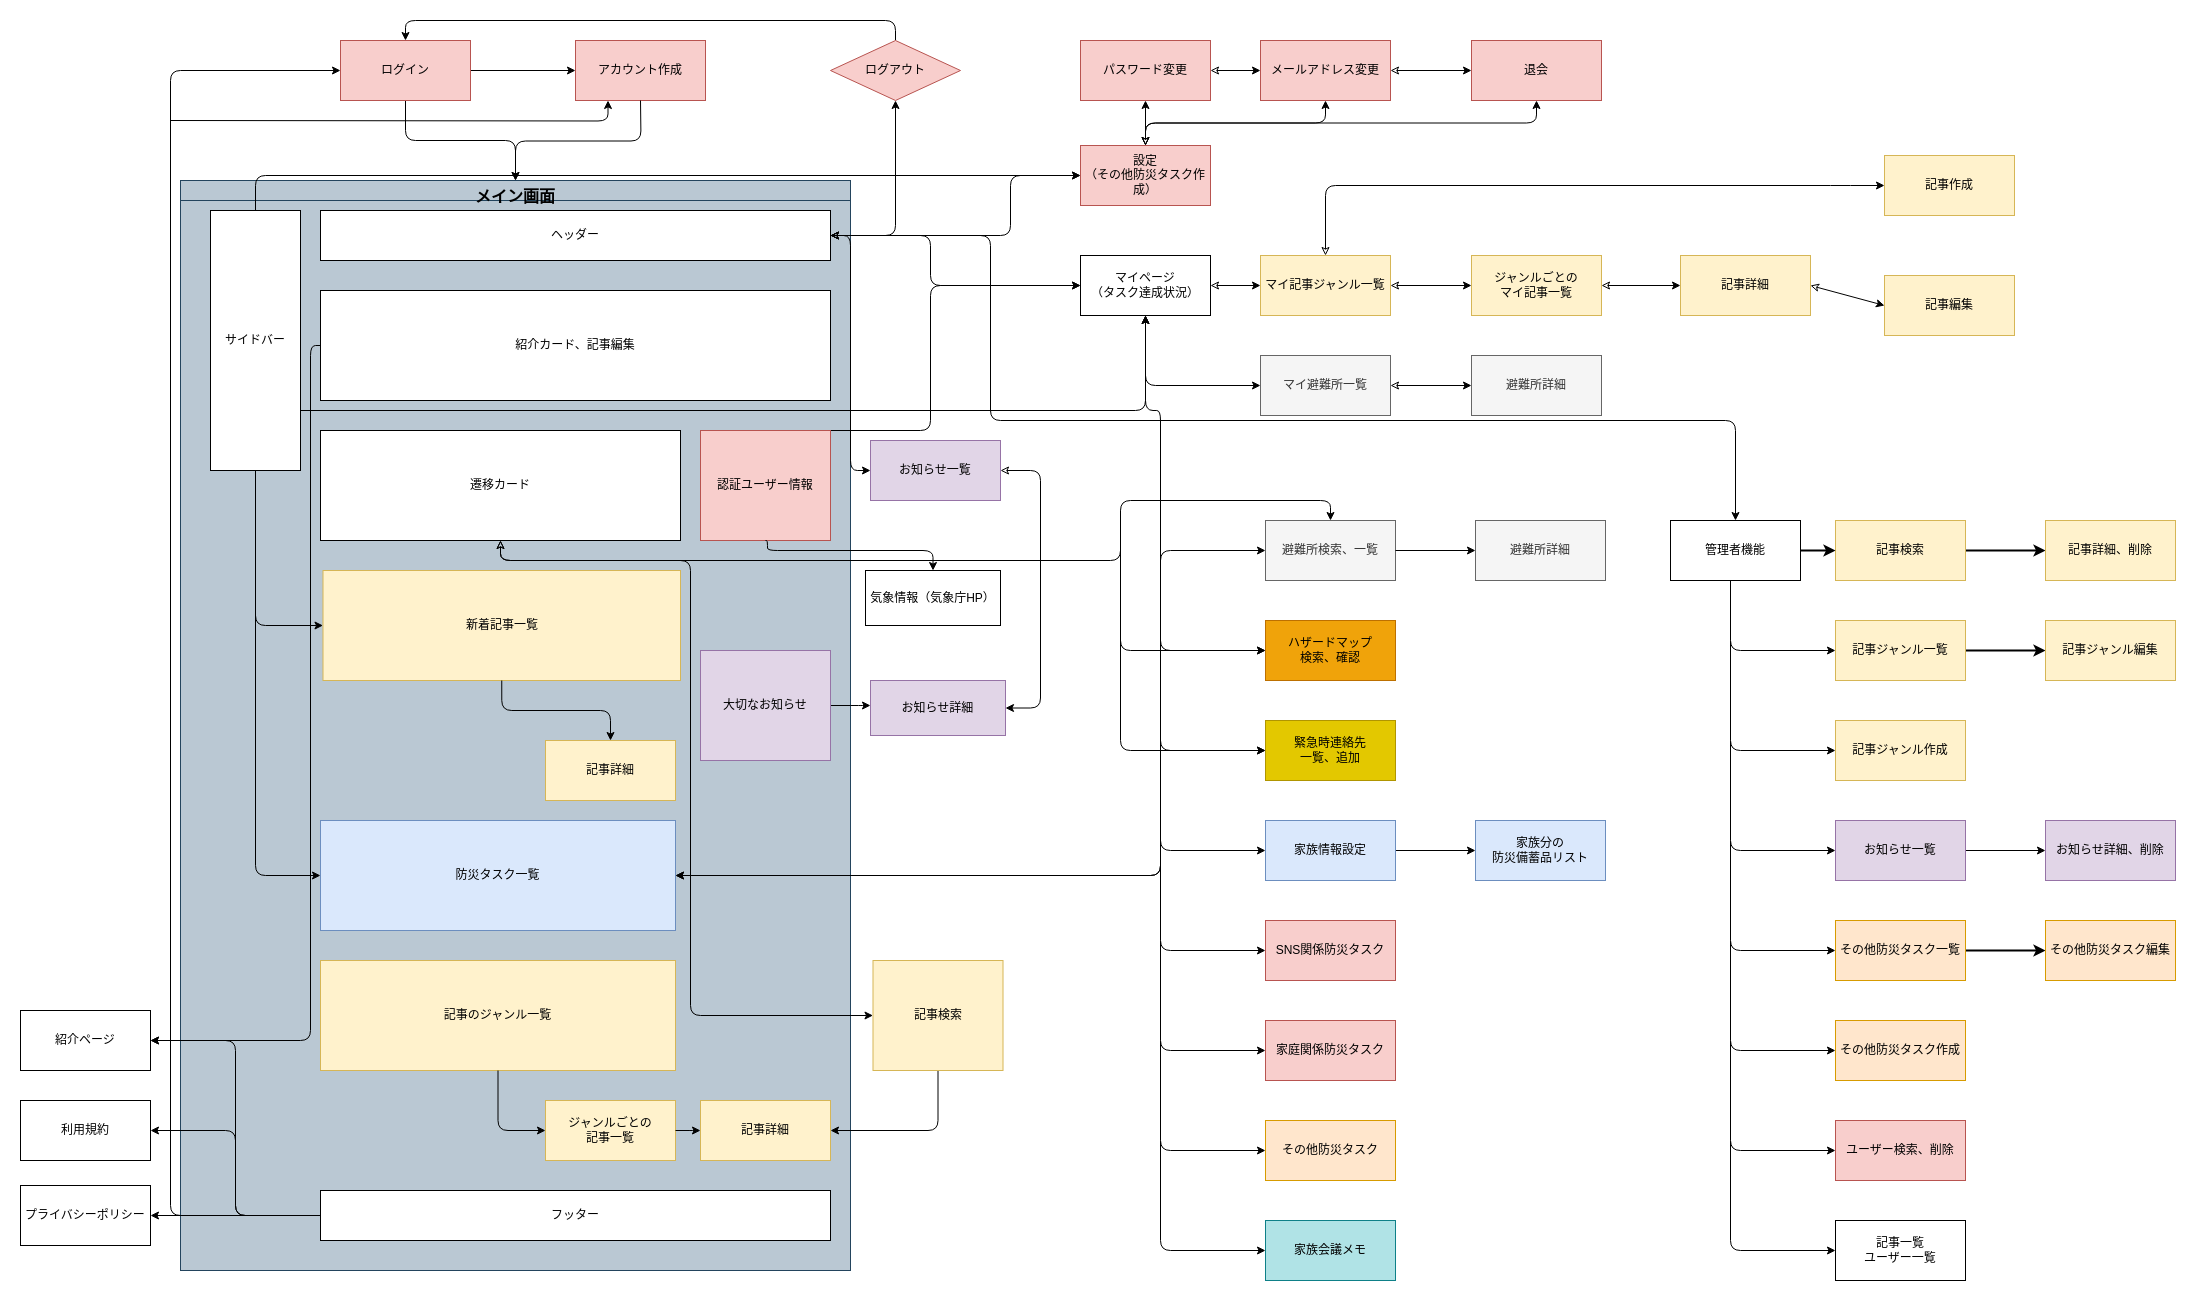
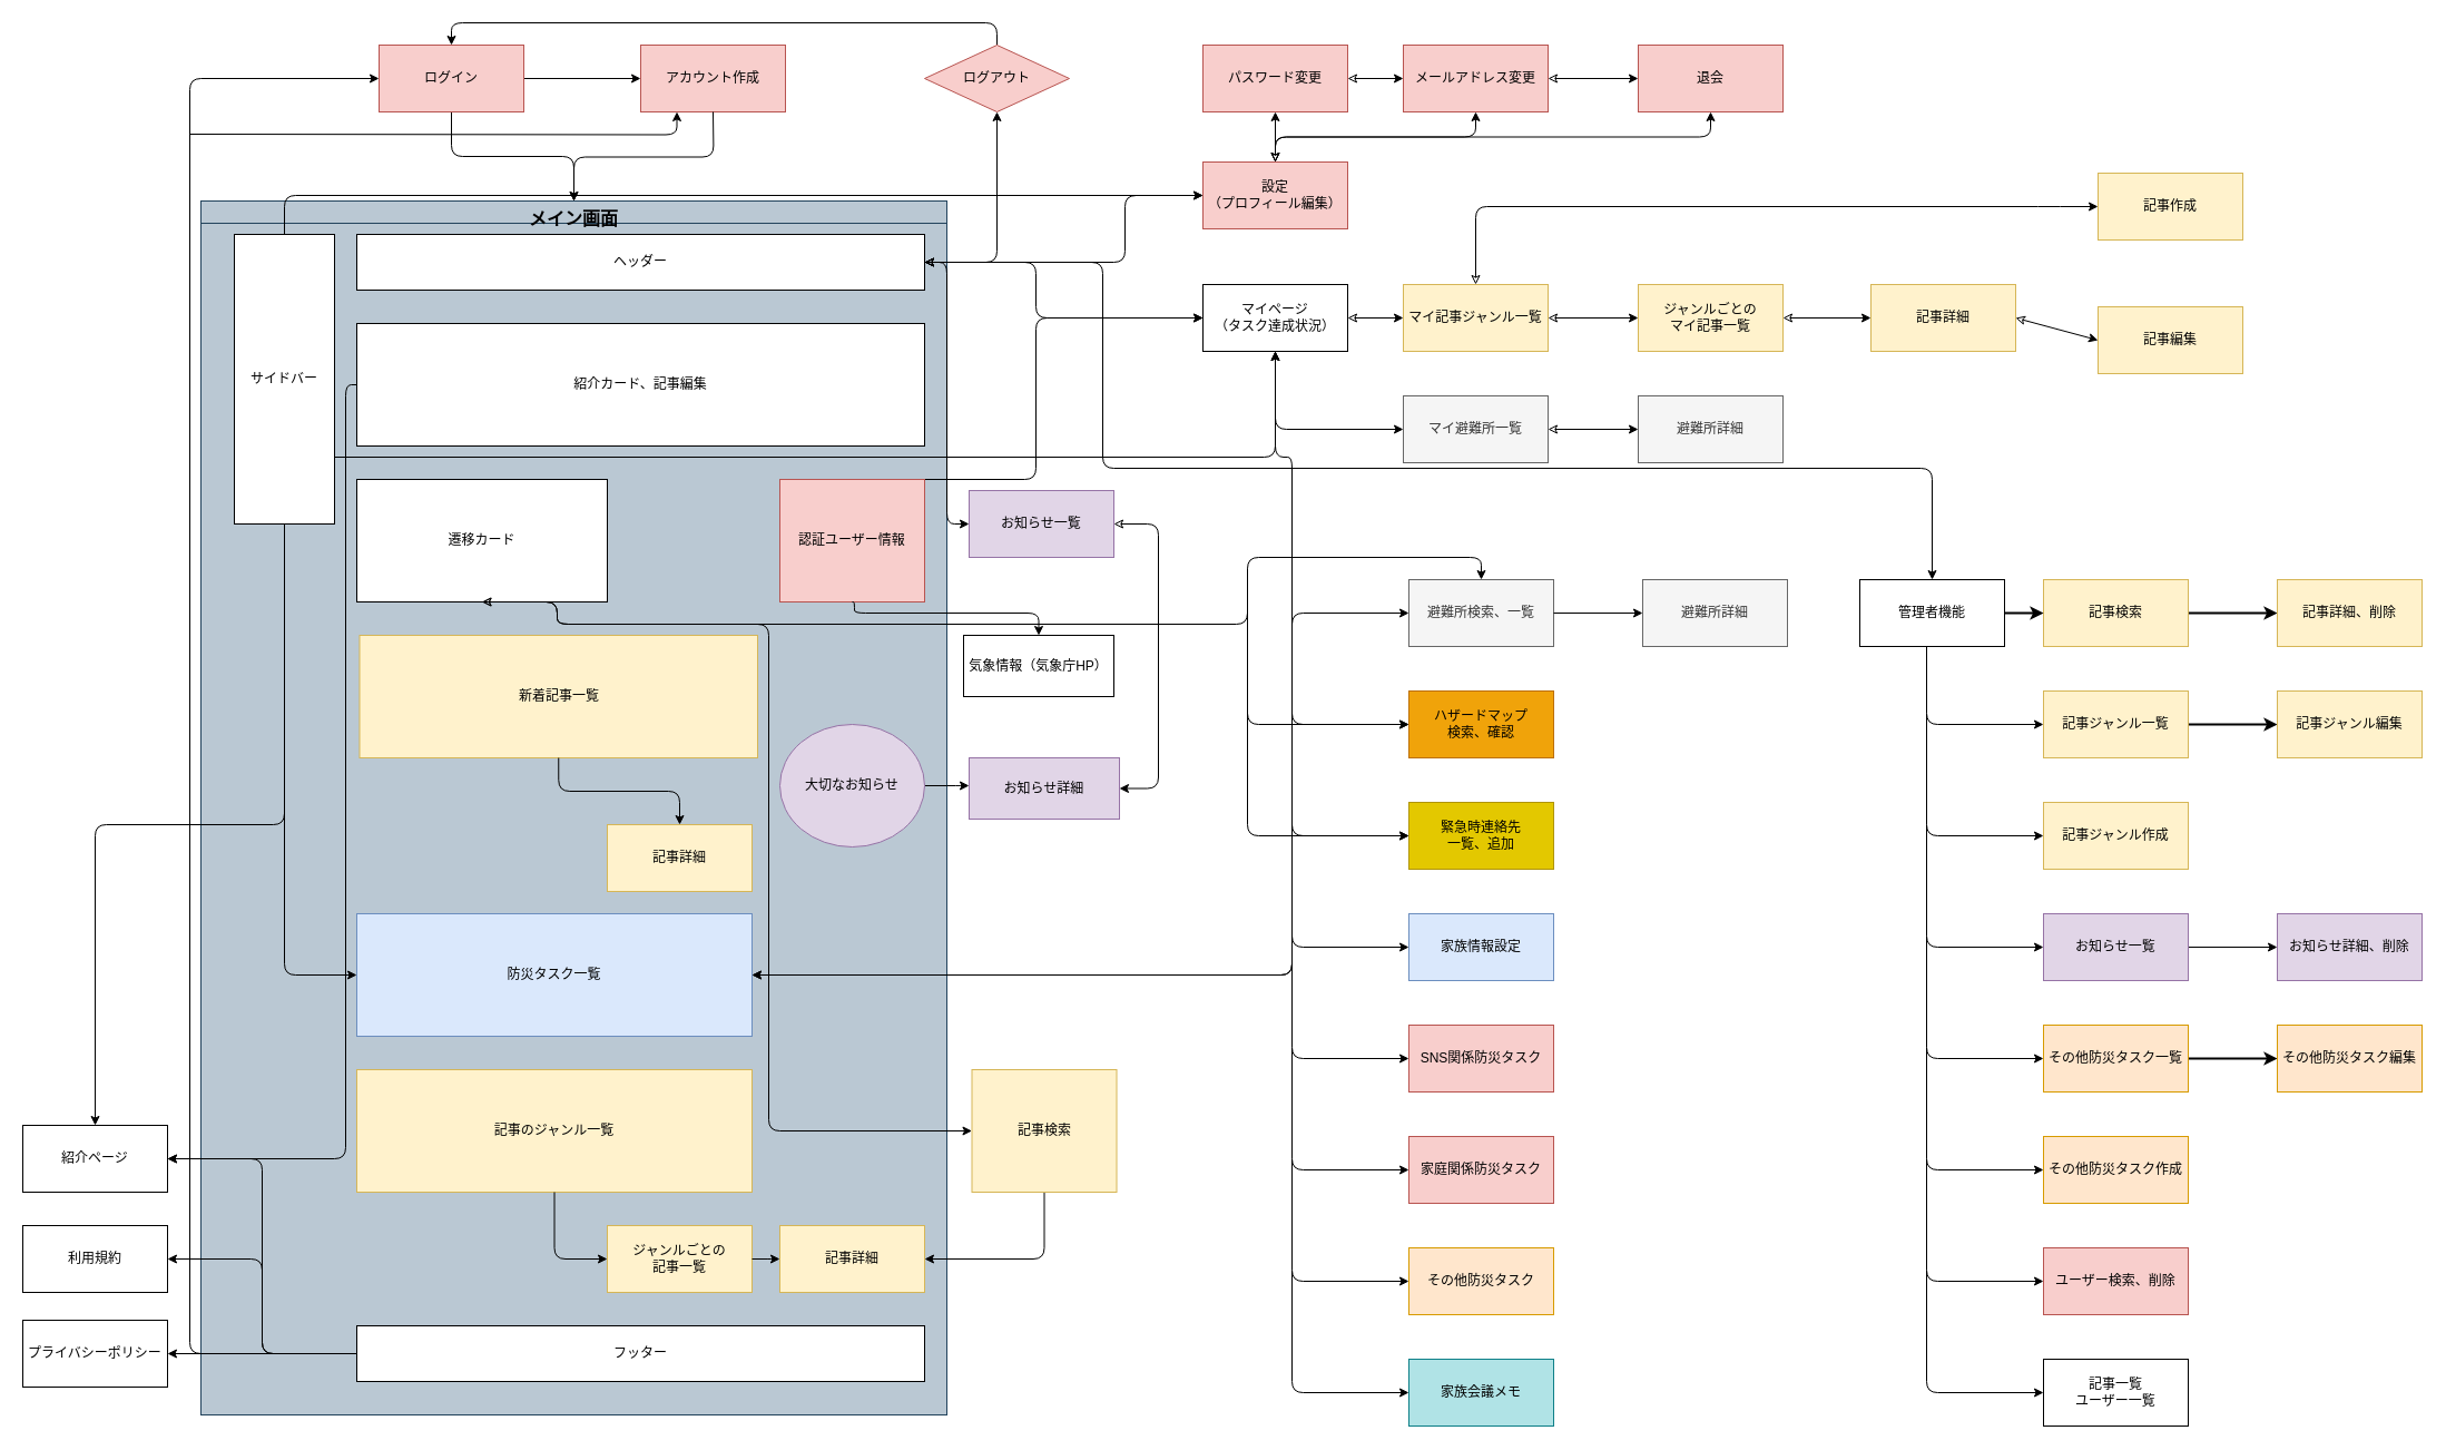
- <mxCell id="22" value="設定&lt;br&gt;（その他防災タスク作成）" style="rounded=0;whiteSpace=wrap;html=1;fillColor=#f8cecc;strokeColor=#b85450;" parent="1" vertex="1"><mxGeometry x="1080" y="145" width="130" height="60" as="geometry" /></mxCell>
+ <mxCell id="22" value="設定&lt;br&gt;（プロフィール編集）" style="rounded=0;whiteSpace=wrap;html=1;fillColor=#f8cecc;strokeColor=#b85450;" parent="1" vertex="1"><mxGeometry x="1080" y="145" width="130" height="60" as="geometry" /></mxCell>
- <mxCell id="70" value="遷移カード" style="rounded=0;whiteSpace=wrap;html=1;" parent="1" vertex="1"><mxGeometry x="320" y="430" width="360" height="110" as="geometry" /></mxCell>
+ <mxCell id="70" value="遷移カード" style="rounded=0;whiteSpace=wrap;html=1;" parent="1" vertex="1"><mxGeometry x="320" y="430" width="225" height="110" as="geometry" /></mxCell>
- <mxCell id="10" style="edgeStyle=orthogonalEdgeStyle;rounded=1;orthogonalLoop=1;jettySize=auto;html=1;entryX=0;entryY=0.5;entryDx=0;entryDy=0;exitX=0.5;exitY=1;exitDx=0;exitDy=0;" parent="1" source="13" target="14" edge="1"><mxGeometry relative="1" as="geometry" /></mxCell>
+ <mxCell id="10" style="edgeStyle=orthogonalEdgeStyle;rounded=1;orthogonalLoop=1;jettySize=auto;html=1;exitX=0.5;exitY=1;exitDx=0;exitDy=0;" parent="1" source="13" target="99" edge="1"><mxGeometry relative="1" as="geometry" /></mxCell>
- <mxCell id="17" value="大切なお知らせ" style="rounded=0;whiteSpace=wrap;html=1;fillColor=#e1d5e7;strokeColor=#9673a6;" parent="1" vertex="1"><mxGeometry x="700" y="650" width="130" height="110" as="geometry" /></mxCell>
+ <mxCell id="17" value="大切なお知らせ" style="ellipse;whiteSpace=wrap;html=1;fillColor=#e1d5e7;strokeColor=#9673a6;" parent="1" vertex="1"><mxGeometry x="700" y="650" width="130" height="110" as="geometry" /></mxCell>
- <mxCell id="28" value="" style="edgeStyle=orthogonalEdgeStyle;rounded=1;orthogonalLoop=1;jettySize=auto;html=1;fontColor=#000000;" parent="1" source="29" target="37" edge="1"><mxGeometry relative="1" as="geometry" /></mxCell>
- <mxCell id="37" value="家族分の&lt;br&gt;防災備蓄品リスト" style="rounded=0;whiteSpace=wrap;html=1;fillColor=#dae8fc;strokeColor=#6c8ebf;" parent="1" vertex="1"><mxGeometry x="1475" y="820" width="130" height="60" as="geometry" /></mxCell>
